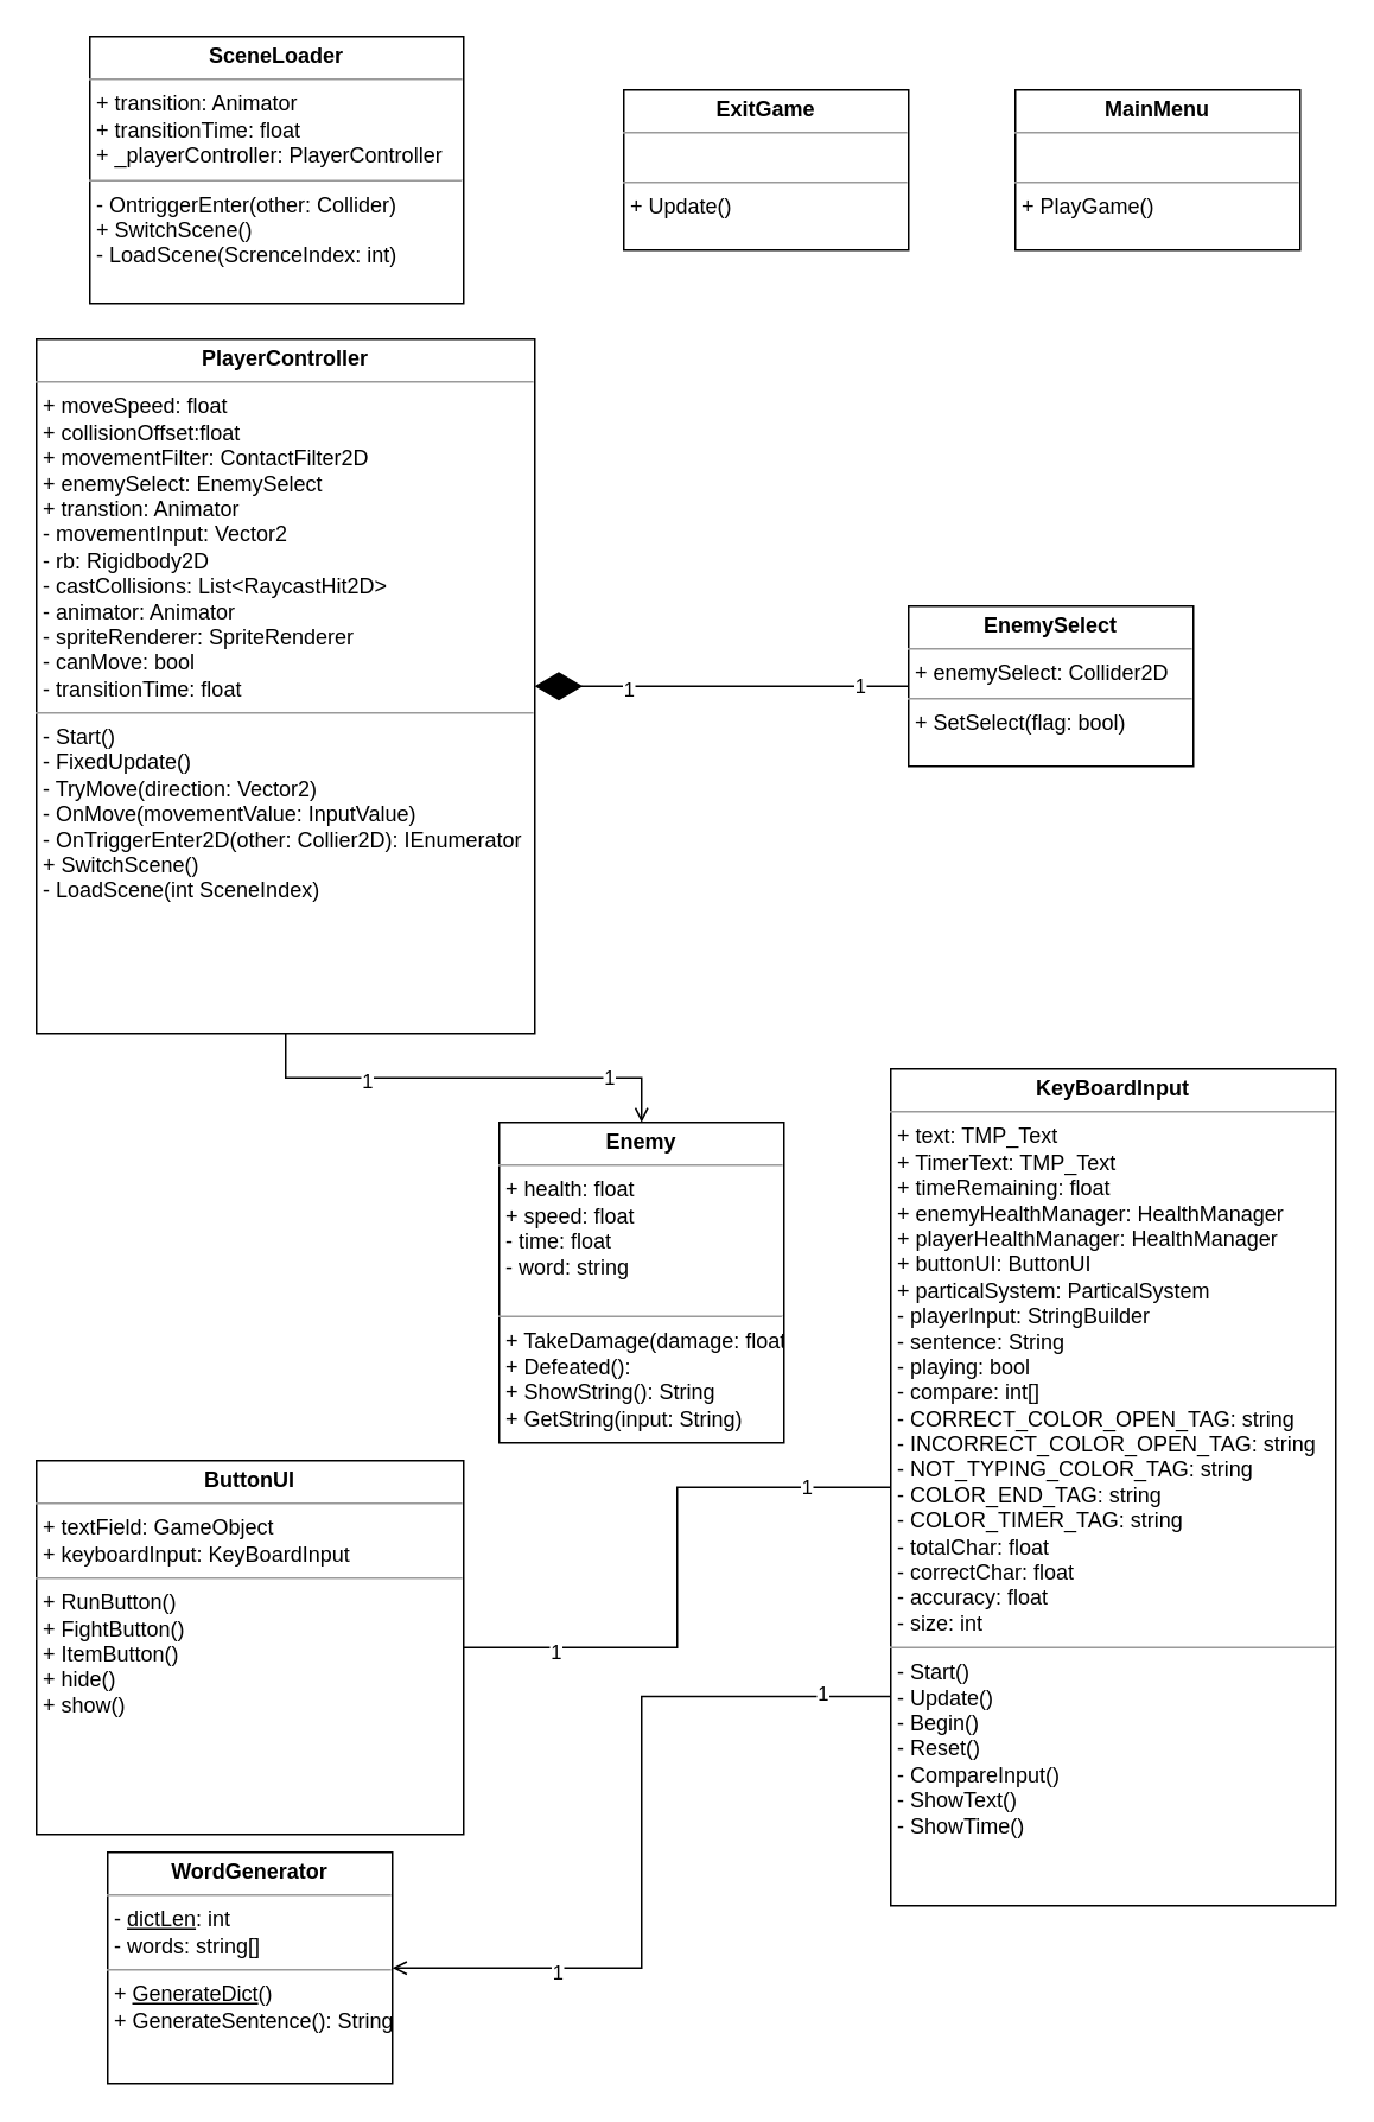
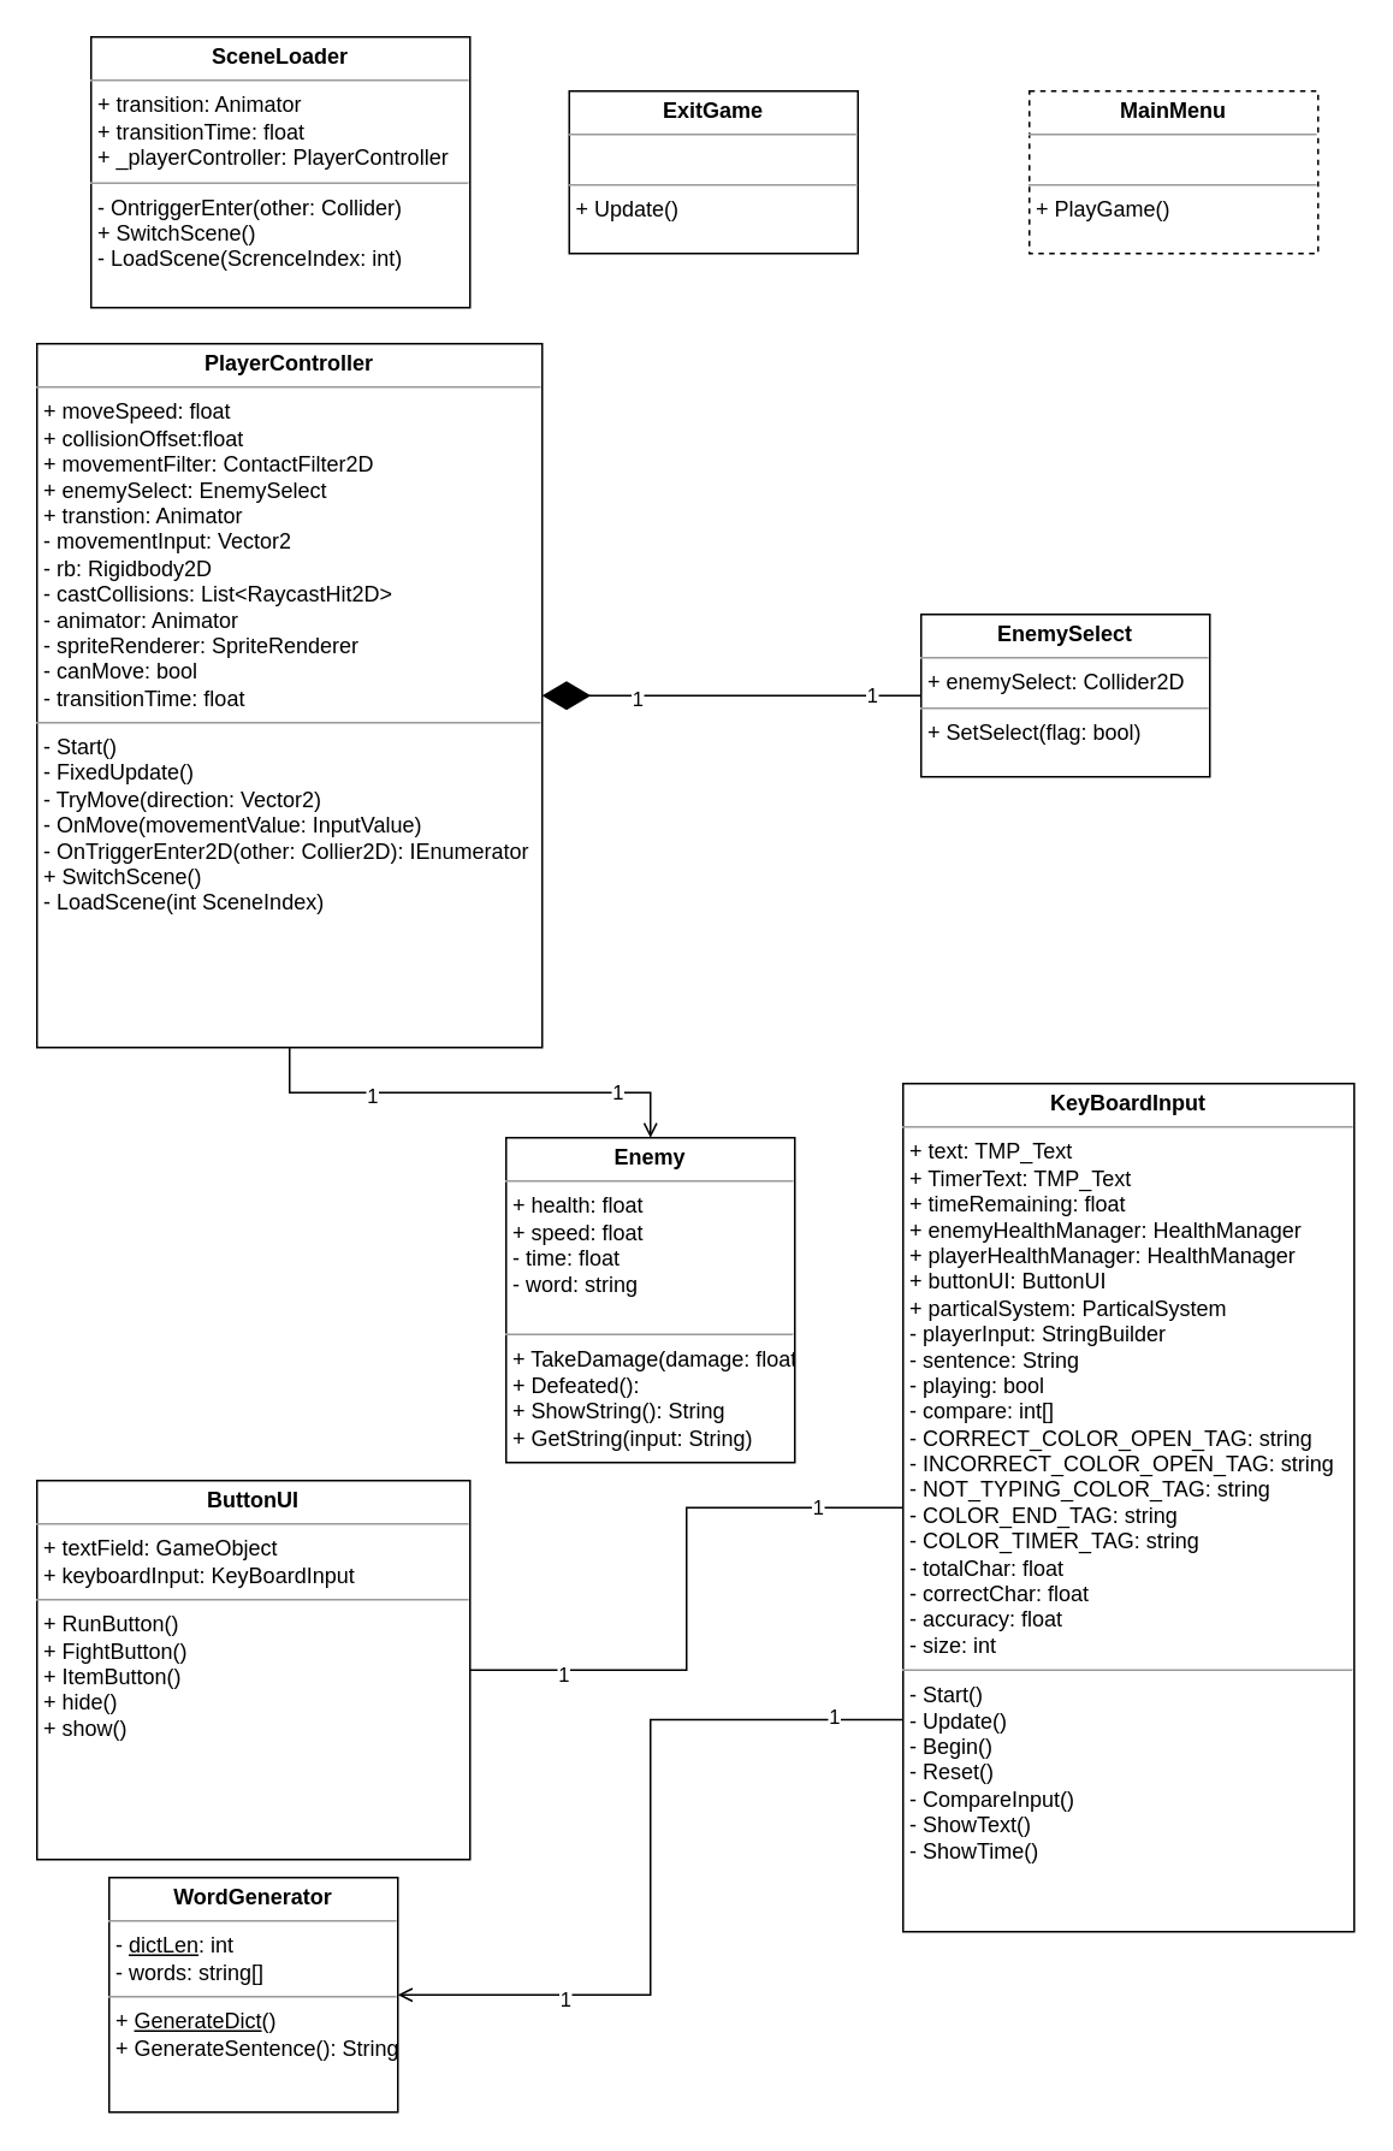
- <mxCell id="21" value="&lt;p style=&quot;margin:0px;margin-top:4px;text-align:center;&quot;&gt;&lt;b&gt;ExitGame&lt;/b&gt;&lt;/p&gt;&lt;hr size=&quot;1&quot;&gt;&lt;p style=&quot;margin:0px;margin-left:4px;&quot;&gt;&lt;br&gt;&lt;/p&gt;&lt;hr size=&quot;1&quot;&gt;&lt;p style=&quot;margin:0px;margin-left:4px;&quot;&gt;+ Update()&lt;/p&gt;" style="verticalAlign=top;align=left;overflow=fill;fontSize=12;fontFamily=Helvetica;html=1;" vertex="1" parent="1"><mxGeometry x="350" y="50" width="160" height="90" as="geometry" /></mxCell>
+ <mxCell id="21" value="&lt;p style=&quot;margin:0px;margin-top:4px;text-align:center;&quot;&gt;&lt;b&gt;ExitGame&lt;/b&gt;&lt;/p&gt;&lt;hr size=&quot;1&quot;&gt;&lt;p style=&quot;margin:0px;margin-left:4px;&quot;&gt;&lt;br&gt;&lt;/p&gt;&lt;hr size=&quot;1&quot;&gt;&lt;p style=&quot;margin:0px;margin-left:4px;&quot;&gt;+ Update()&lt;/p&gt;" style="verticalAlign=top;align=left;overflow=fill;fontSize=12;fontFamily=Helvetica;html=1;" vertex="1" parent="1"><mxGeometry x="315" y="50" width="160" height="90" as="geometry" /></mxCell>
- <mxCell id="20" value="&lt;p style=&quot;margin:0px;margin-top:4px;text-align:center;&quot;&gt;&lt;b&gt;MainMenu&lt;/b&gt;&lt;/p&gt;&lt;hr size=&quot;1&quot;&gt;&lt;p style=&quot;margin:0px;margin-left:4px;&quot;&gt;&lt;br&gt;&lt;/p&gt;&lt;hr size=&quot;1&quot;&gt;&lt;p style=&quot;margin:0px;margin-left:4px;&quot;&gt;+ PlayGame()&lt;/p&gt;" style="verticalAlign=top;align=left;overflow=fill;fontSize=12;fontFamily=Helvetica;html=1;" vertex="1" parent="1"><mxGeometry x="570" y="50" width="160" height="90" as="geometry" /></mxCell>
+ <mxCell id="20" value="&lt;p style=&quot;margin:0px;margin-top:4px;text-align:center;&quot;&gt;&lt;b&gt;MainMenu&lt;/b&gt;&lt;/p&gt;&lt;hr size=&quot;1&quot;&gt;&lt;p style=&quot;margin:0px;margin-left:4px;&quot;&gt;&lt;br&gt;&lt;/p&gt;&lt;hr size=&quot;1&quot;&gt;&lt;p style=&quot;margin:0px;margin-left:4px;&quot;&gt;+ PlayGame()&lt;/p&gt;" style="verticalAlign=top;align=left;overflow=fill;fontSize=12;fontFamily=Helvetica;html=1;dashed=1;" vertex="1" parent="1"><mxGeometry x="570" y="50" width="160" height="90" as="geometry" /></mxCell>
